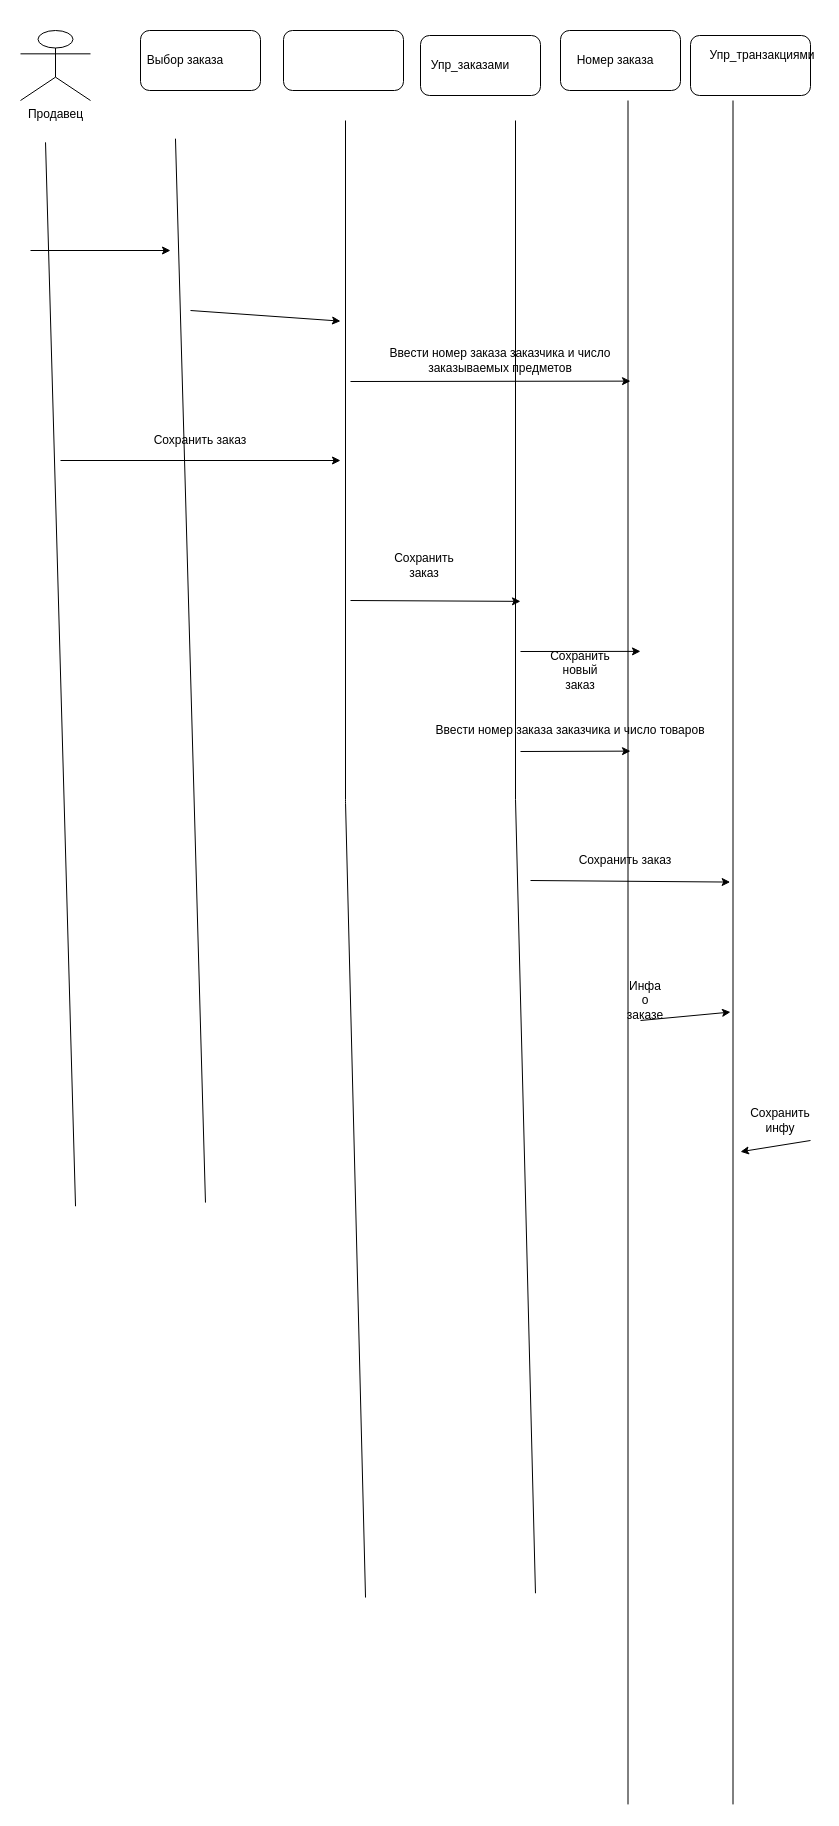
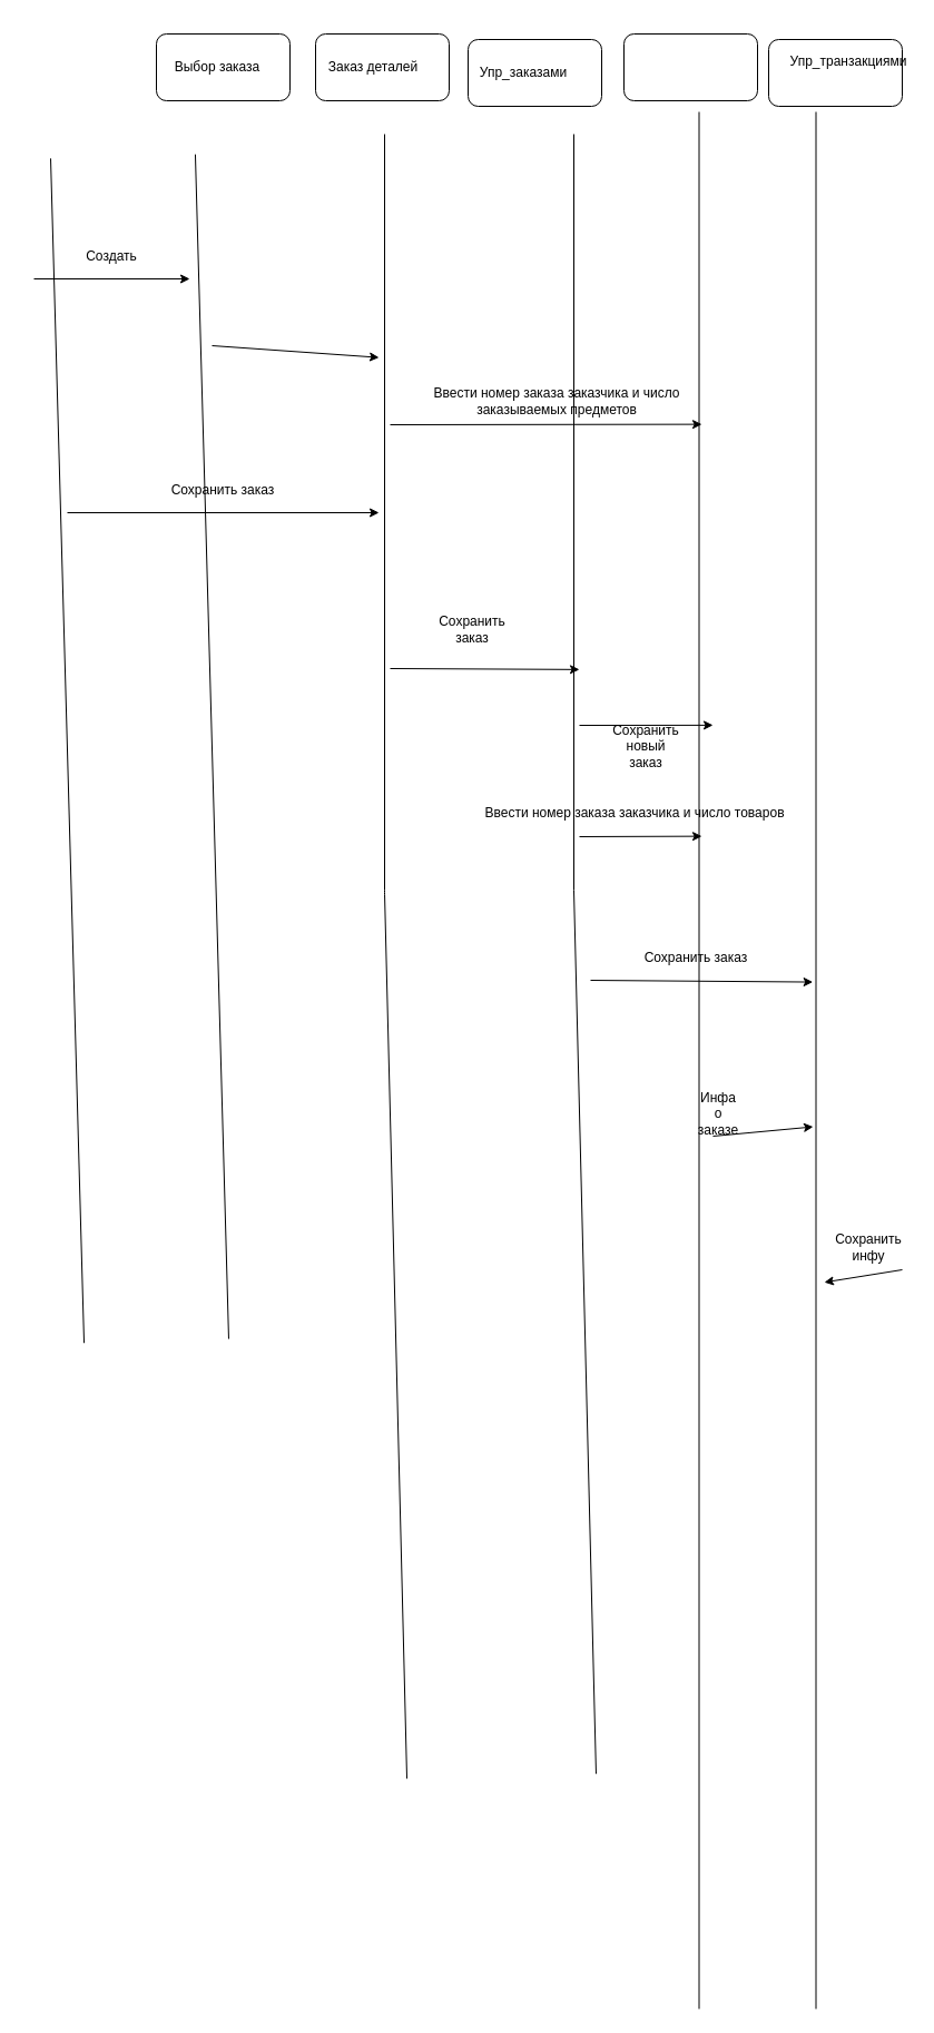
- <mxCell id="4" value="Выбор заказа" style="text;html=1;strokeColor=none;fillColor=none;align=center;verticalAlign=middle;whiteSpace=wrap;rounded=0;" vertex="1" parent="1"><mxGeometry x="140" y="35" width="90" height="50" as="geometry" /></mxCell>
+ <mxCell id="4" value="Выбор заказа" style="text;html=1;strokeColor=none;fillColor=none;align=center;verticalAlign=middle;whiteSpace=wrap;rounded=0;" vertex="1" parent="1"><mxGeometry x="150" y="35" width="90" height="50" as="geometry" /></mxCell>
+ <mxCell id="6" value="Заказ деталей" style="text;html=1;strokeColor=none;fillColor=none;align=center;verticalAlign=middle;whiteSpace=wrap;rounded=0;" vertex="1" parent="1"><mxGeometry x="290" y="30" width="90" height="60" as="geometry" /></mxCell>
- <mxCell id="10" value="Номер заказа" style="text;html=1;strokeColor=none;fillColor=none;align=center;verticalAlign=middle;whiteSpace=wrap;rounded=0;" vertex="1" parent="1"><mxGeometry x="570" y="30" width="90" height="60" as="geometry" /></mxCell>
- <mxCell id="2" value="Продавец" style="shape=umlActor;verticalLabelPosition=bottom;verticalAlign=top;html=1;outlineConnect=0;" vertex="1" parent="1"><mxGeometry x="20" y="30" width="70" height="70" as="geometry" /></mxCell>
+ <mxCell id="17" value="Создать" style="text;html=1;strokeColor=none;fillColor=none;align=center;verticalAlign=middle;whiteSpace=wrap;rounded=0;" vertex="1" parent="1"><mxGeometry x="80" y="220" width="40" height="20" as="geometry" /></mxCell>
